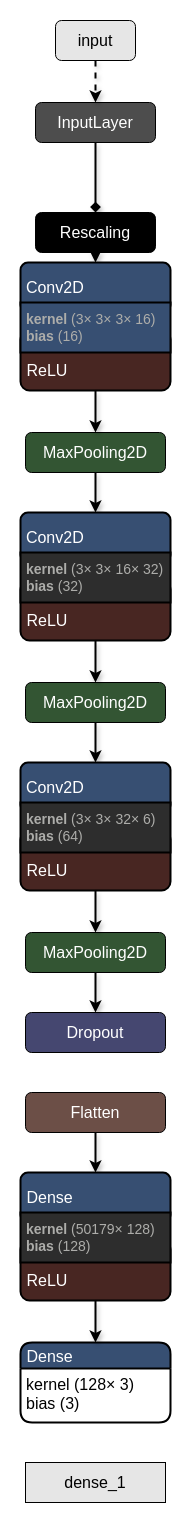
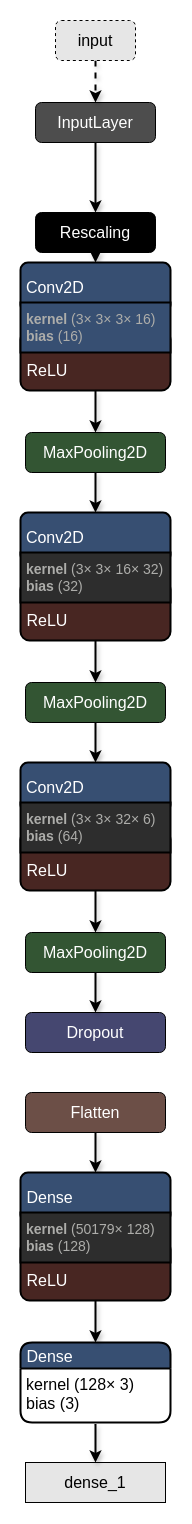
- <mxCell id="35" value="&lt;font style=&quot;font-size: 16px&quot;&gt;input&lt;/font&gt;" style="rounded=1;whiteSpace=wrap;html=1;fillColor=#E6E6E6;" parent="1" vertex="1"><mxGeometry x="55" y="20" width="80" height="40" as="geometry" /></mxCell>
+ <mxCell id="35" value="&lt;font style=&quot;font-size: 16px&quot;&gt;input&lt;/font&gt;" style="rounded=1;whiteSpace=wrap;html=1;fillColor=#E6E6E6;dashed=1;" parent="1" vertex="1"><mxGeometry x="55" y="20" width="80" height="40" as="geometry" /></mxCell>
- <mxCell id="2" style="edgeStyle=orthogonalEdgeStyle;rounded=0;orthogonalLoop=1;jettySize=auto;html=1;exitX=0.5;exitY=1;exitDx=0;exitDy=0;entryX=0.5;entryY=0;entryDx=0;entryDy=0;endArrow=diamond;endFill=1;strokeColor=#000000;strokeWidth=2;shadow=1;" parent="1" source="3" target="5" edge="1"><mxGeometry relative="1" as="geometry" /></mxCell>
+ <mxCell id="2" style="edgeStyle=orthogonalEdgeStyle;rounded=0;orthogonalLoop=1;jettySize=auto;html=1;exitX=0.5;exitY=1;exitDx=0;exitDy=0;entryX=0.5;entryY=0;entryDx=0;entryDy=0;endArrow=classic;endFill=1;strokeColor=#000000;strokeWidth=2;shadow=1;" parent="1" source="3" target="5" edge="1"><mxGeometry relative="1" as="geometry" /></mxCell>
+ <mxCell id="40" style="edgeStyle=orthogonalEdgeStyle;rounded=0;orthogonalLoop=1;jettySize=auto;html=1;exitX=0.493;exitY=1.047;exitDx=0;exitDy=0;entryX=0.5;entryY=0;entryDx=0;entryDy=0;exitPerimeter=0;endArrow=classic;endFill=1;strokeColor=#000000;strokeWidth=2;shadow=1;" parent="1" source="27" target="21" edge="1"><mxGeometry relative="1" as="geometry" /></mxCell>
